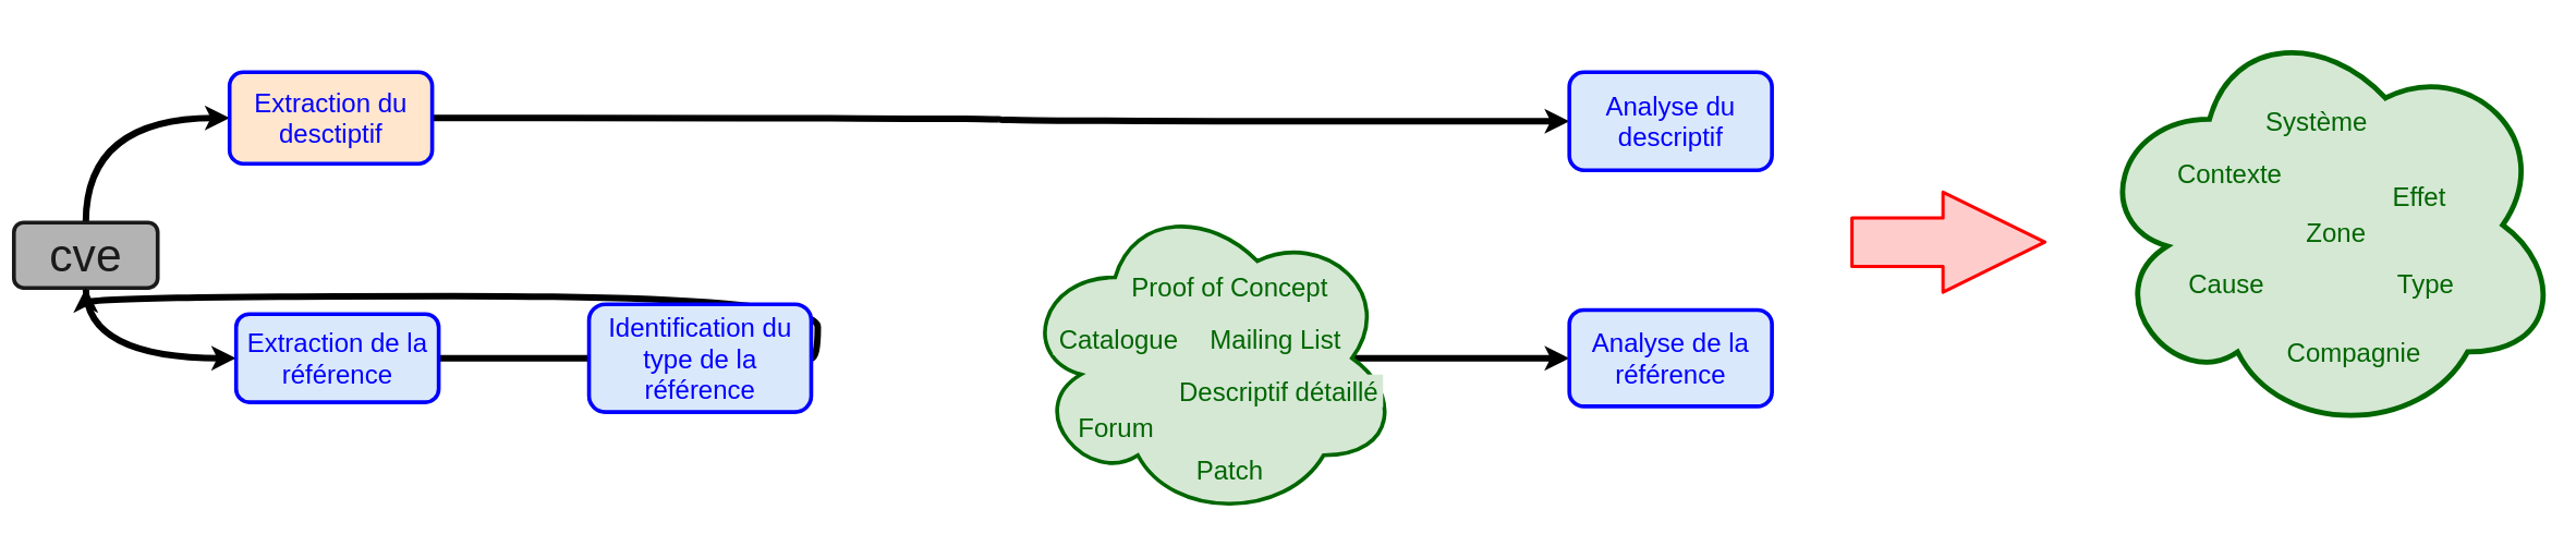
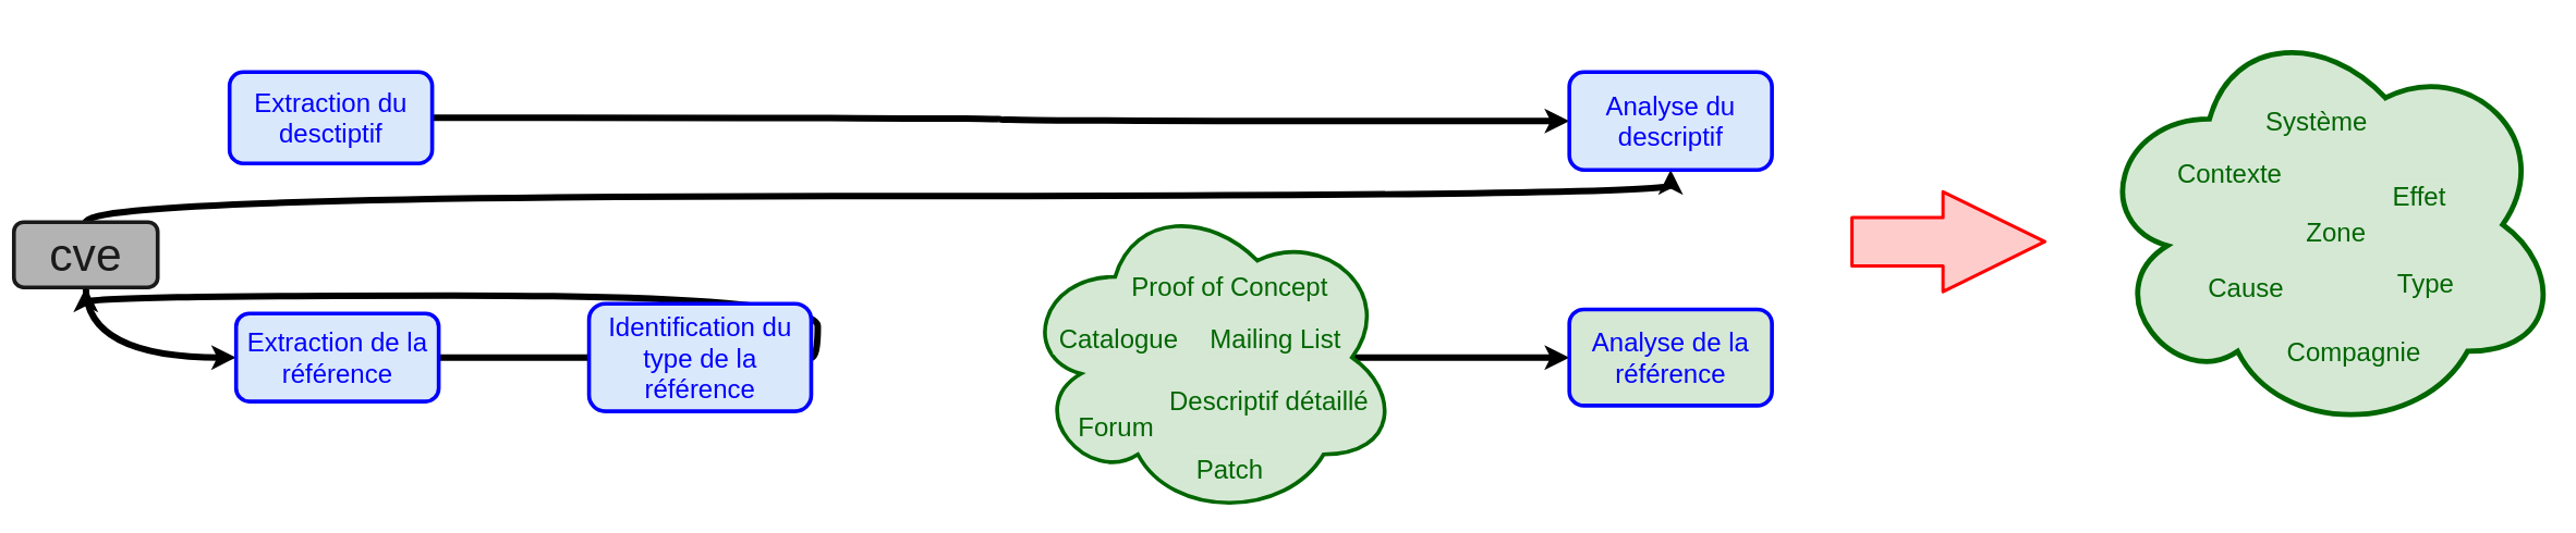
- <mxCell id="14" value="Extraction du desctiptif" style="rounded=1;whiteSpace=wrap;html=1;fontSize=40;fillColor=#ffe6cc;strokeColor=#0000FF;fontColor=#0000FF;strokeWidth=6;" parent="1" vertex="1"><mxGeometry x="350" y="110" width="310" height="140" as="geometry" /></mxCell>
+ <mxCell id="14" value="Extraction du desctiptif" style="rounded=1;whiteSpace=wrap;html=1;fontSize=40;fillColor=#dae8fc;strokeColor=#0000FF;fontColor=#0000FF;strokeWidth=6;" parent="1" vertex="1"><mxGeometry x="350" y="110" width="310" height="140" as="geometry" /></mxCell>
- <mxCell id="10" style="edgeStyle=orthogonalEdgeStyle;html=1;entryX=0;entryY=0.5;entryDx=0;entryDy=0;fontSize=71;exitX=0.5;exitY=0;exitDx=0;exitDy=0;curved=1;strokeWidth=10;" parent="1" source="12" target="14" edge="1"><mxGeometry relative="1" as="geometry" /></mxCell>
+ <mxCell id="10" style="edgeStyle=orthogonalEdgeStyle;html=1;fontSize=71;exitX=0.5;exitY=0;exitDx=0;exitDy=0;curved=1;strokeWidth=10;" parent="1" source="12" target="25" edge="1"><mxGeometry relative="1" as="geometry" /></mxCell>
- <mxCell id="6" value="Cause" style="text;html=1;align=center;verticalAlign=middle;resizable=0;points=[];autosize=1;strokeColor=none;fillColor=#d5e8d4;fontSize=40;fontColor=#006600;strokeWidth=8;" parent="1" vertex="1"><mxGeometry x="3340" y="407.5" width="130" height="50" as="geometry" /></mxCell>
+ <mxCell id="6" value="Cause" style="text;html=1;align=center;verticalAlign=middle;resizable=0;points=[];autosize=1;strokeColor=none;fillColor=#d5e8d4;fontSize=40;fontColor=#006600;strokeWidth=8;" parent="1" vertex="1"><mxGeometry x="3340" y="407.5" width="190" height="65" as="geometry" /></mxCell>
- <mxCell id="28" value="Analyse de la référence" style="rounded=1;whiteSpace=wrap;html=1;fontSize=40;fillColor=#dae8fc;strokeColor=#0000FF;strokeWidth=6;fontColor=#0000FF;" parent="1" vertex="1"><mxGeometry x="2400" y="473.75" width="310" height="147.5" as="geometry" /></mxCell>
+ <mxCell id="28" value="Analyse de la référence" style="rounded=1;whiteSpace=wrap;html=1;fontSize=40;fillColor=#d5e8d4;strokeColor=#0000FF;strokeWidth=6;fontColor=#0000FF;" parent="1" vertex="1"><mxGeometry x="2400" y="473.75" width="310" height="147.5" as="geometry" /></mxCell>
- <mxCell id="21" value="Descriptif détaillé" style="text;html=1;align=center;verticalAlign=middle;resizable=0;points=[];autosize=1;strokeColor=none;fillColor=#d5e8d4;fontSize=40;fontColor=#006600;" parent="1" vertex="1"><mxGeometry x="1795" y="572.5" width="320" height="50" as="geometry" /></mxCell>
+ <mxCell id="21" value="Descriptif détaillé" style="text;html=1;align=center;verticalAlign=middle;resizable=0;points=[];autosize=1;strokeColor=none;fillColor=#d5e8d4;fontSize=40;fontColor=#006600;" parent="1" vertex="1"><mxGeometry x="1780" y="587.5" width="320" height="50" as="geometry" /></mxCell>
